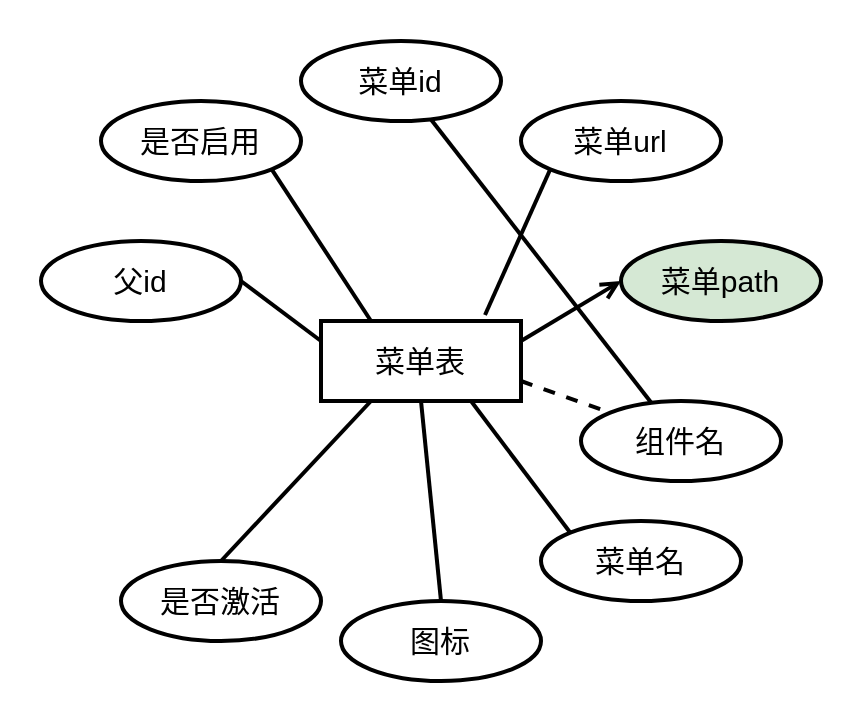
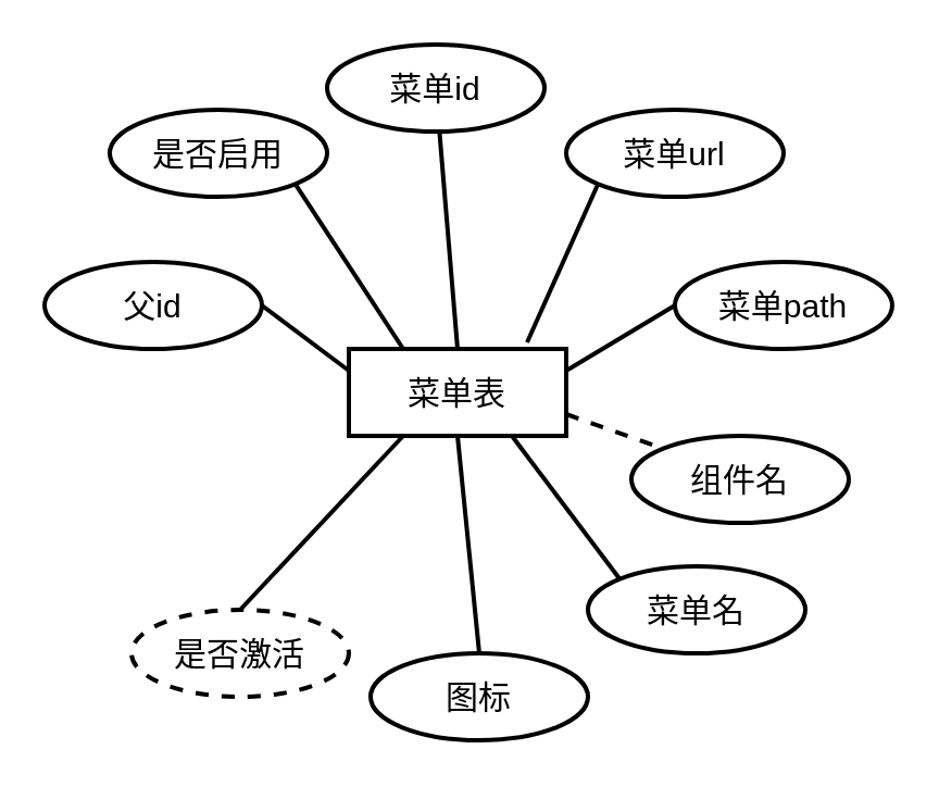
- <mxCell id="12" value="" style="endArrow=none;html=1;rounded=0;fontSize=15;strokeWidth=2;" edge="1" parent="1" source="10" target="7"><mxGeometry relative="1" as="geometry"><mxPoint x="20" y="-10" as="sourcePoint" /><mxPoint x="180" y="-10" as="targetPoint" /></mxGeometry></mxCell>
+ <mxCell id="12" value="" style="endArrow=none;html=1;rounded=0;fontSize=15;strokeWidth=2;entryX=0.5;entryY=0;entryDx=0;entryDy=0;" edge="1" parent="1" source="10" target="2"><mxGeometry relative="1" as="geometry"><mxPoint x="20" y="-10" as="sourcePoint" /><mxPoint x="180" y="-10" as="targetPoint" /></mxGeometry></mxCell>
- <mxCell id="11" value="菜单path" style="ellipse;whiteSpace=wrap;html=1;align=center;strokeWidth=2;fontSize=15;fillColor=#d5e8d4;" vertex="1" parent="1"><mxGeometry x="310" y="120" width="100" height="40" as="geometry" /></mxCell>
+ <mxCell id="11" value="菜单path" style="ellipse;whiteSpace=wrap;html=1;align=center;strokeWidth=2;fontSize=15;" vertex="1" parent="1"><mxGeometry x="310" y="120" width="100" height="40" as="geometry" /></mxCell>
- <mxCell id="14" value="" style="endArrow=open;html=1;rounded=0;fontSize=15;strokeWidth=2;entryX=0;entryY=0.5;entryDx=0;entryDy=0;exitX=1;exitY=0.25;exitDx=0;exitDy=0;" edge="1" parent="1" source="2" target="11"><mxGeometry relative="1" as="geometry"><mxPoint x="221.666" y="79.989" as="sourcePoint" /><mxPoint x="230" y="180" as="targetPoint" /></mxGeometry></mxCell>
+ <mxCell id="14" value="" style="endArrow=none;html=1;rounded=0;fontSize=15;strokeWidth=2;entryX=0;entryY=0.5;entryDx=0;entryDy=0;exitX=1;exitY=0.25;exitDx=0;exitDy=0;" edge="1" parent="1" source="2" target="11"><mxGeometry relative="1" as="geometry"><mxPoint x="221.666" y="79.989" as="sourcePoint" /><mxPoint x="230" y="180" as="targetPoint" /></mxGeometry></mxCell>
- <mxCell id="9" value="是否激活" style="ellipse;whiteSpace=wrap;html=1;align=center;strokeWidth=2;fontSize=15;" vertex="1" parent="1"><mxGeometry x="60" y="280" width="100" height="40" as="geometry" /></mxCell>
+ <mxCell id="9" value="是否激活" style="ellipse;whiteSpace=wrap;html=1;align=center;strokeWidth=2;fontSize=15;dashed=1;" vertex="1" parent="1"><mxGeometry x="60" y="280" width="100" height="40" as="geometry" /></mxCell>
